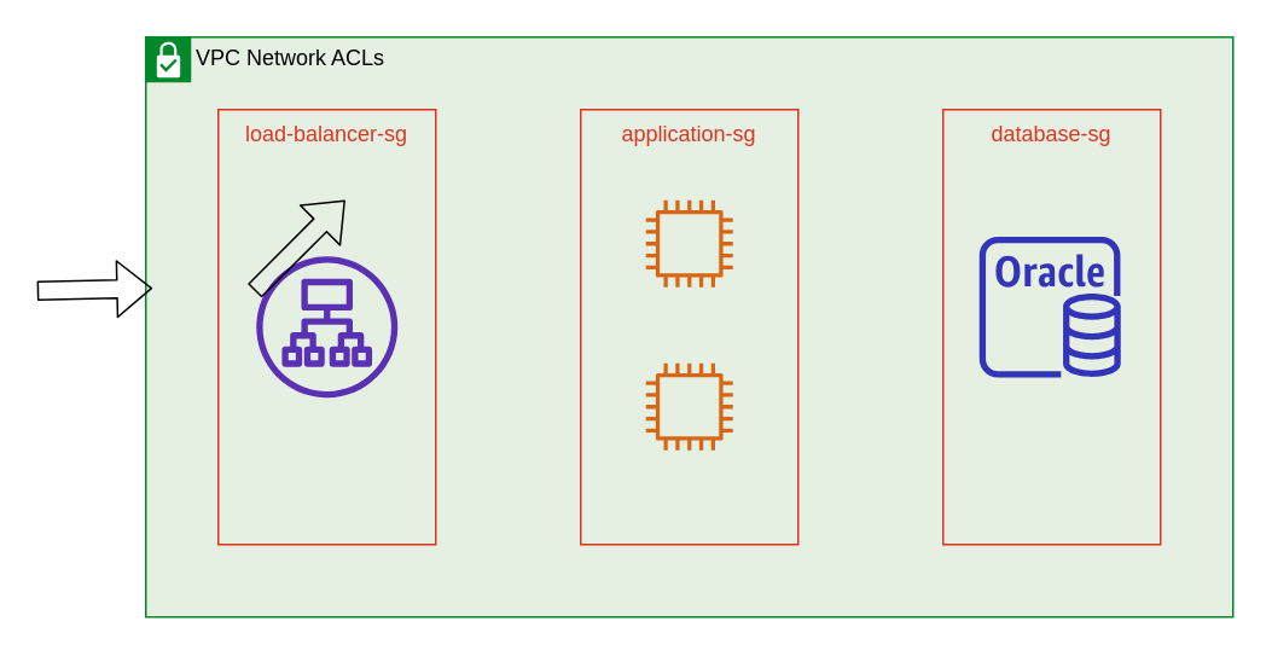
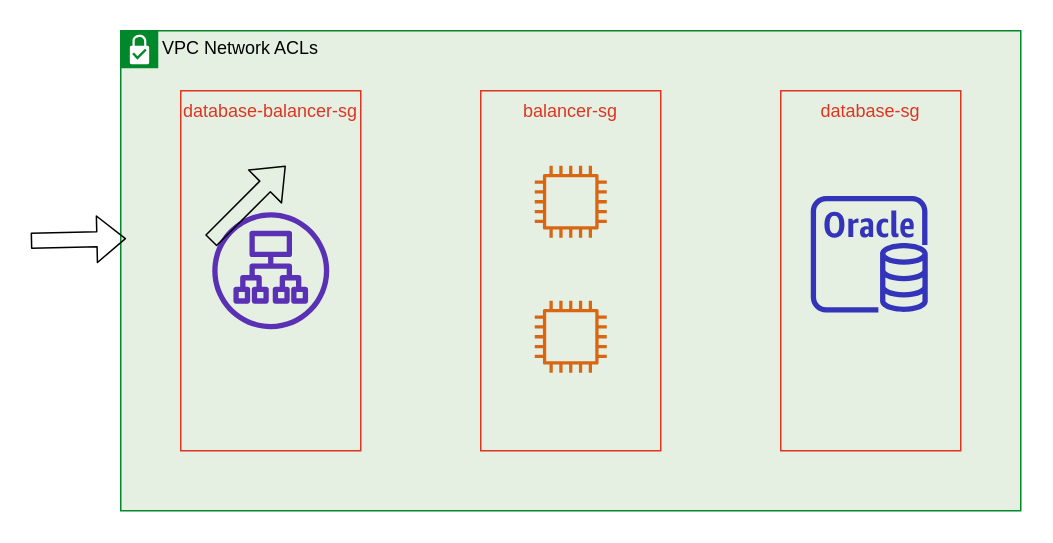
- <mxCell id="5" value="load-balancer-sg" style="fillColor=none;strokeColor=#DD3522;verticalAlign=top;fontStyle=0;fontColor=#DD3522;" vertex="1" parent="1"><mxGeometry x="120" y="60" width="120" height="240" as="geometry" /></mxCell>
+ <mxCell id="5" value="database-balancer-sg" style="fillColor=none;strokeColor=#DD3522;verticalAlign=top;fontStyle=0;fontColor=#DD3522;" vertex="1" parent="1"><mxGeometry x="120" y="60" width="120" height="240" as="geometry" /></mxCell>
- <mxCell id="4" value="application-sg" style="fillColor=none;strokeColor=#DD3522;verticalAlign=top;fontStyle=0;fontColor=#DD3522;" vertex="1" parent="1"><mxGeometry x="320" y="60" width="120" height="240" as="geometry" /></mxCell>
+ <mxCell id="4" value="balancer-sg" style="fillColor=none;strokeColor=#DD3522;verticalAlign=top;fontStyle=0;fontColor=#DD3522;" vertex="1" parent="1"><mxGeometry x="320" y="60" width="120" height="240" as="geometry" /></mxCell>
